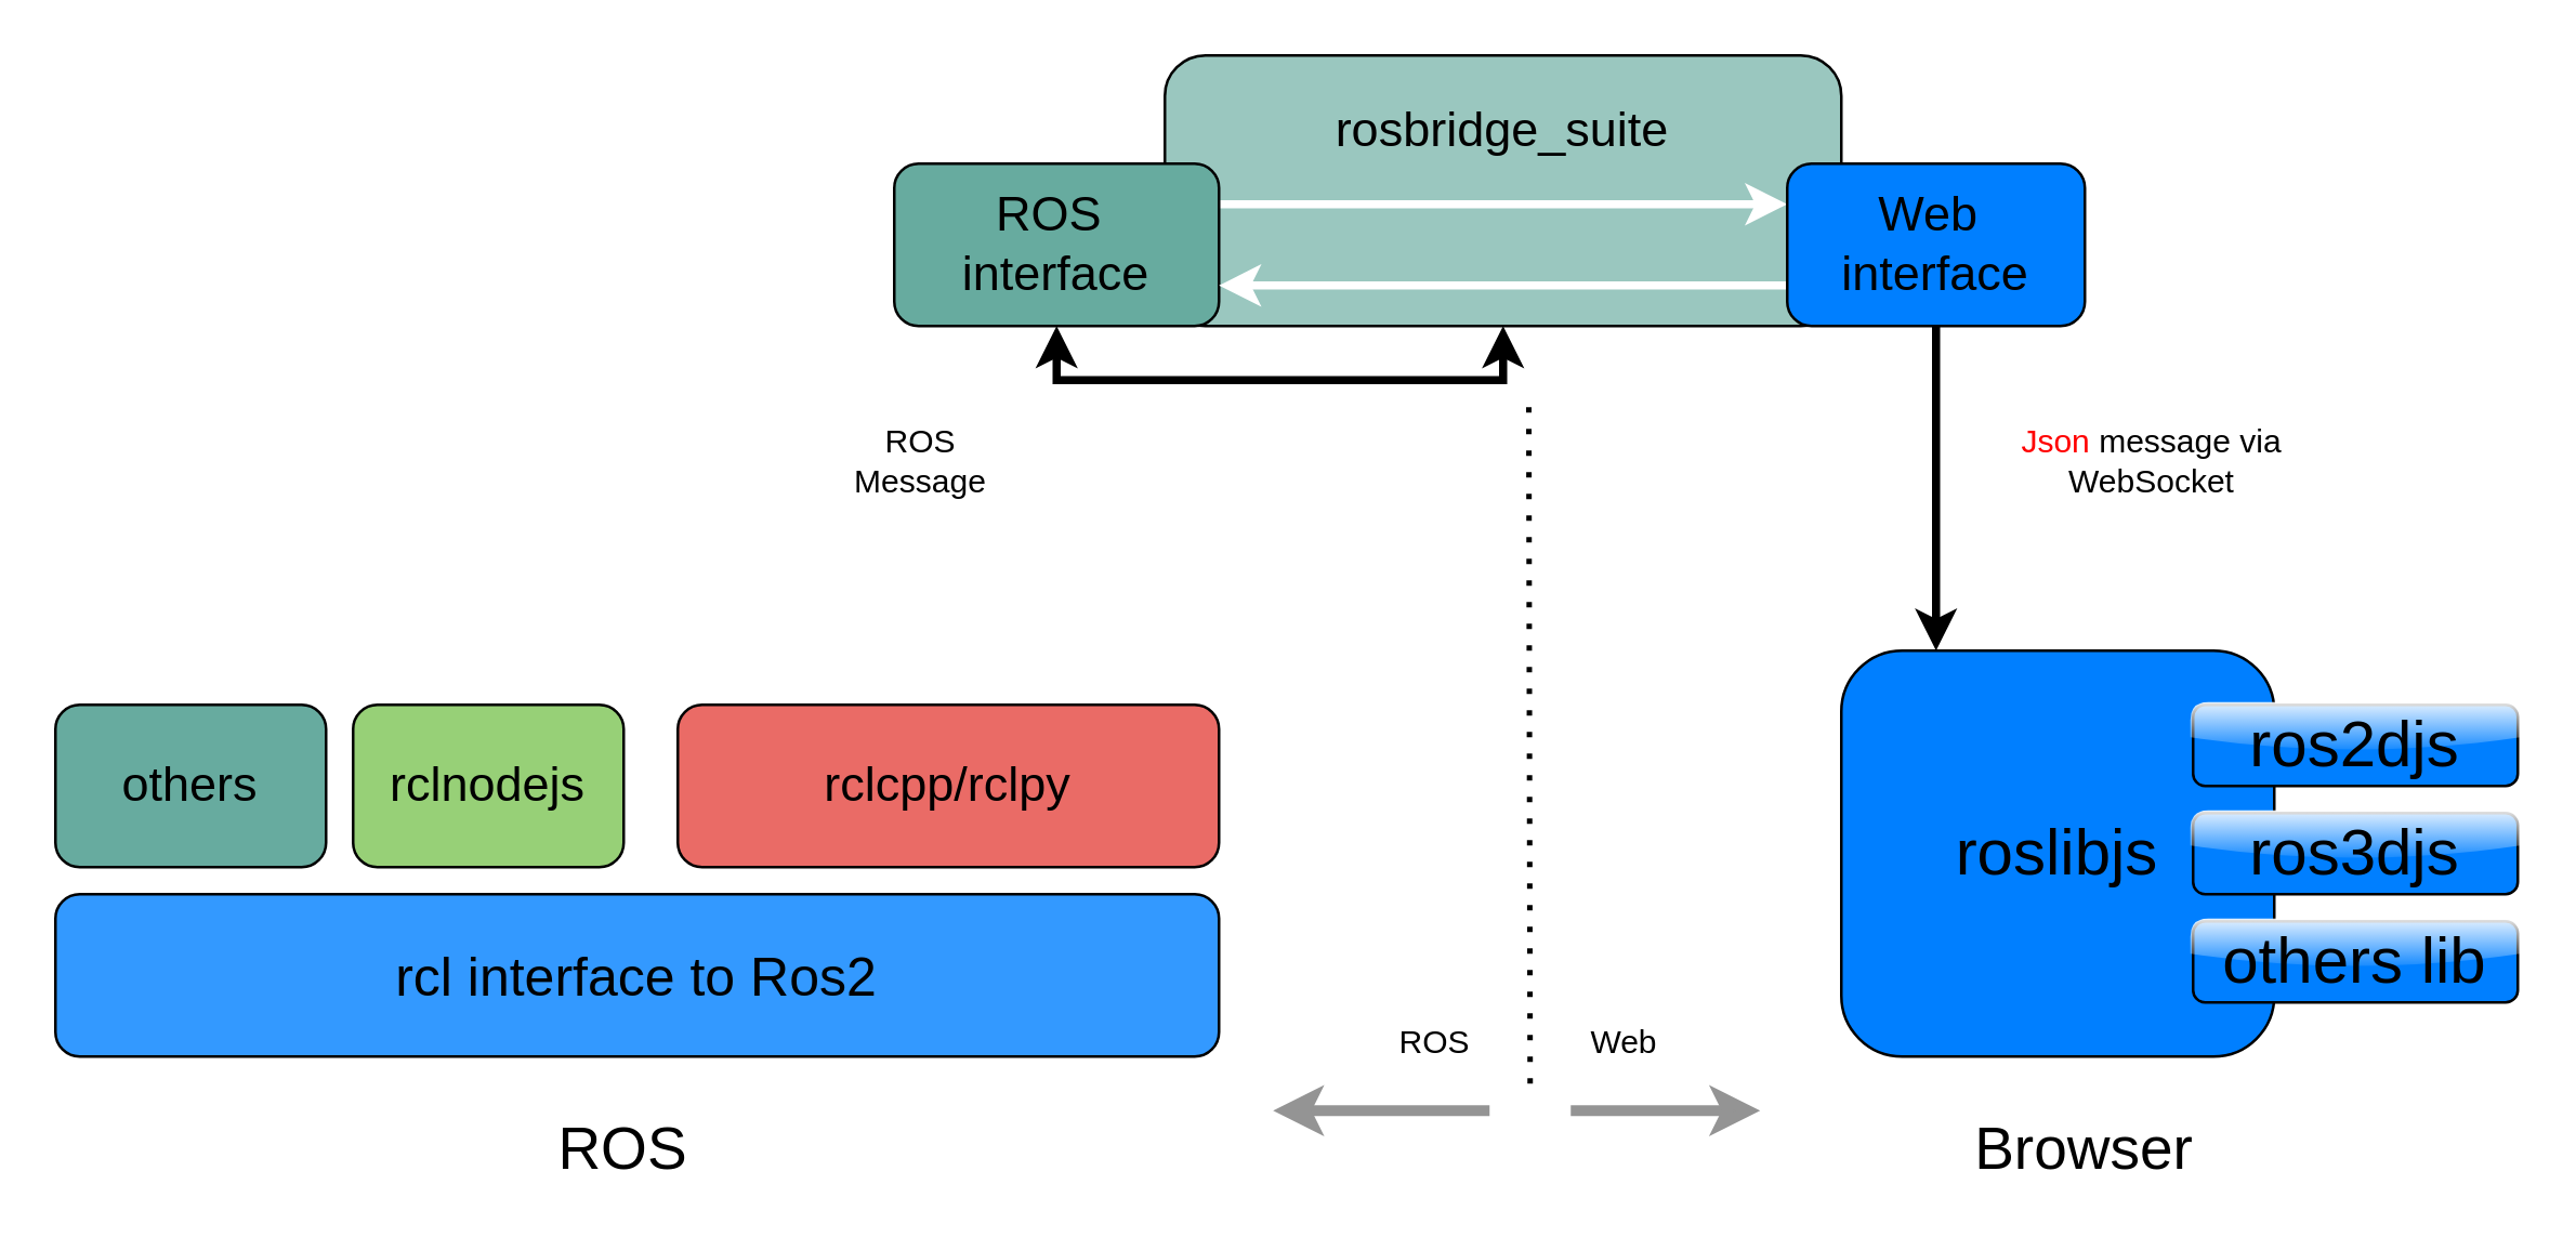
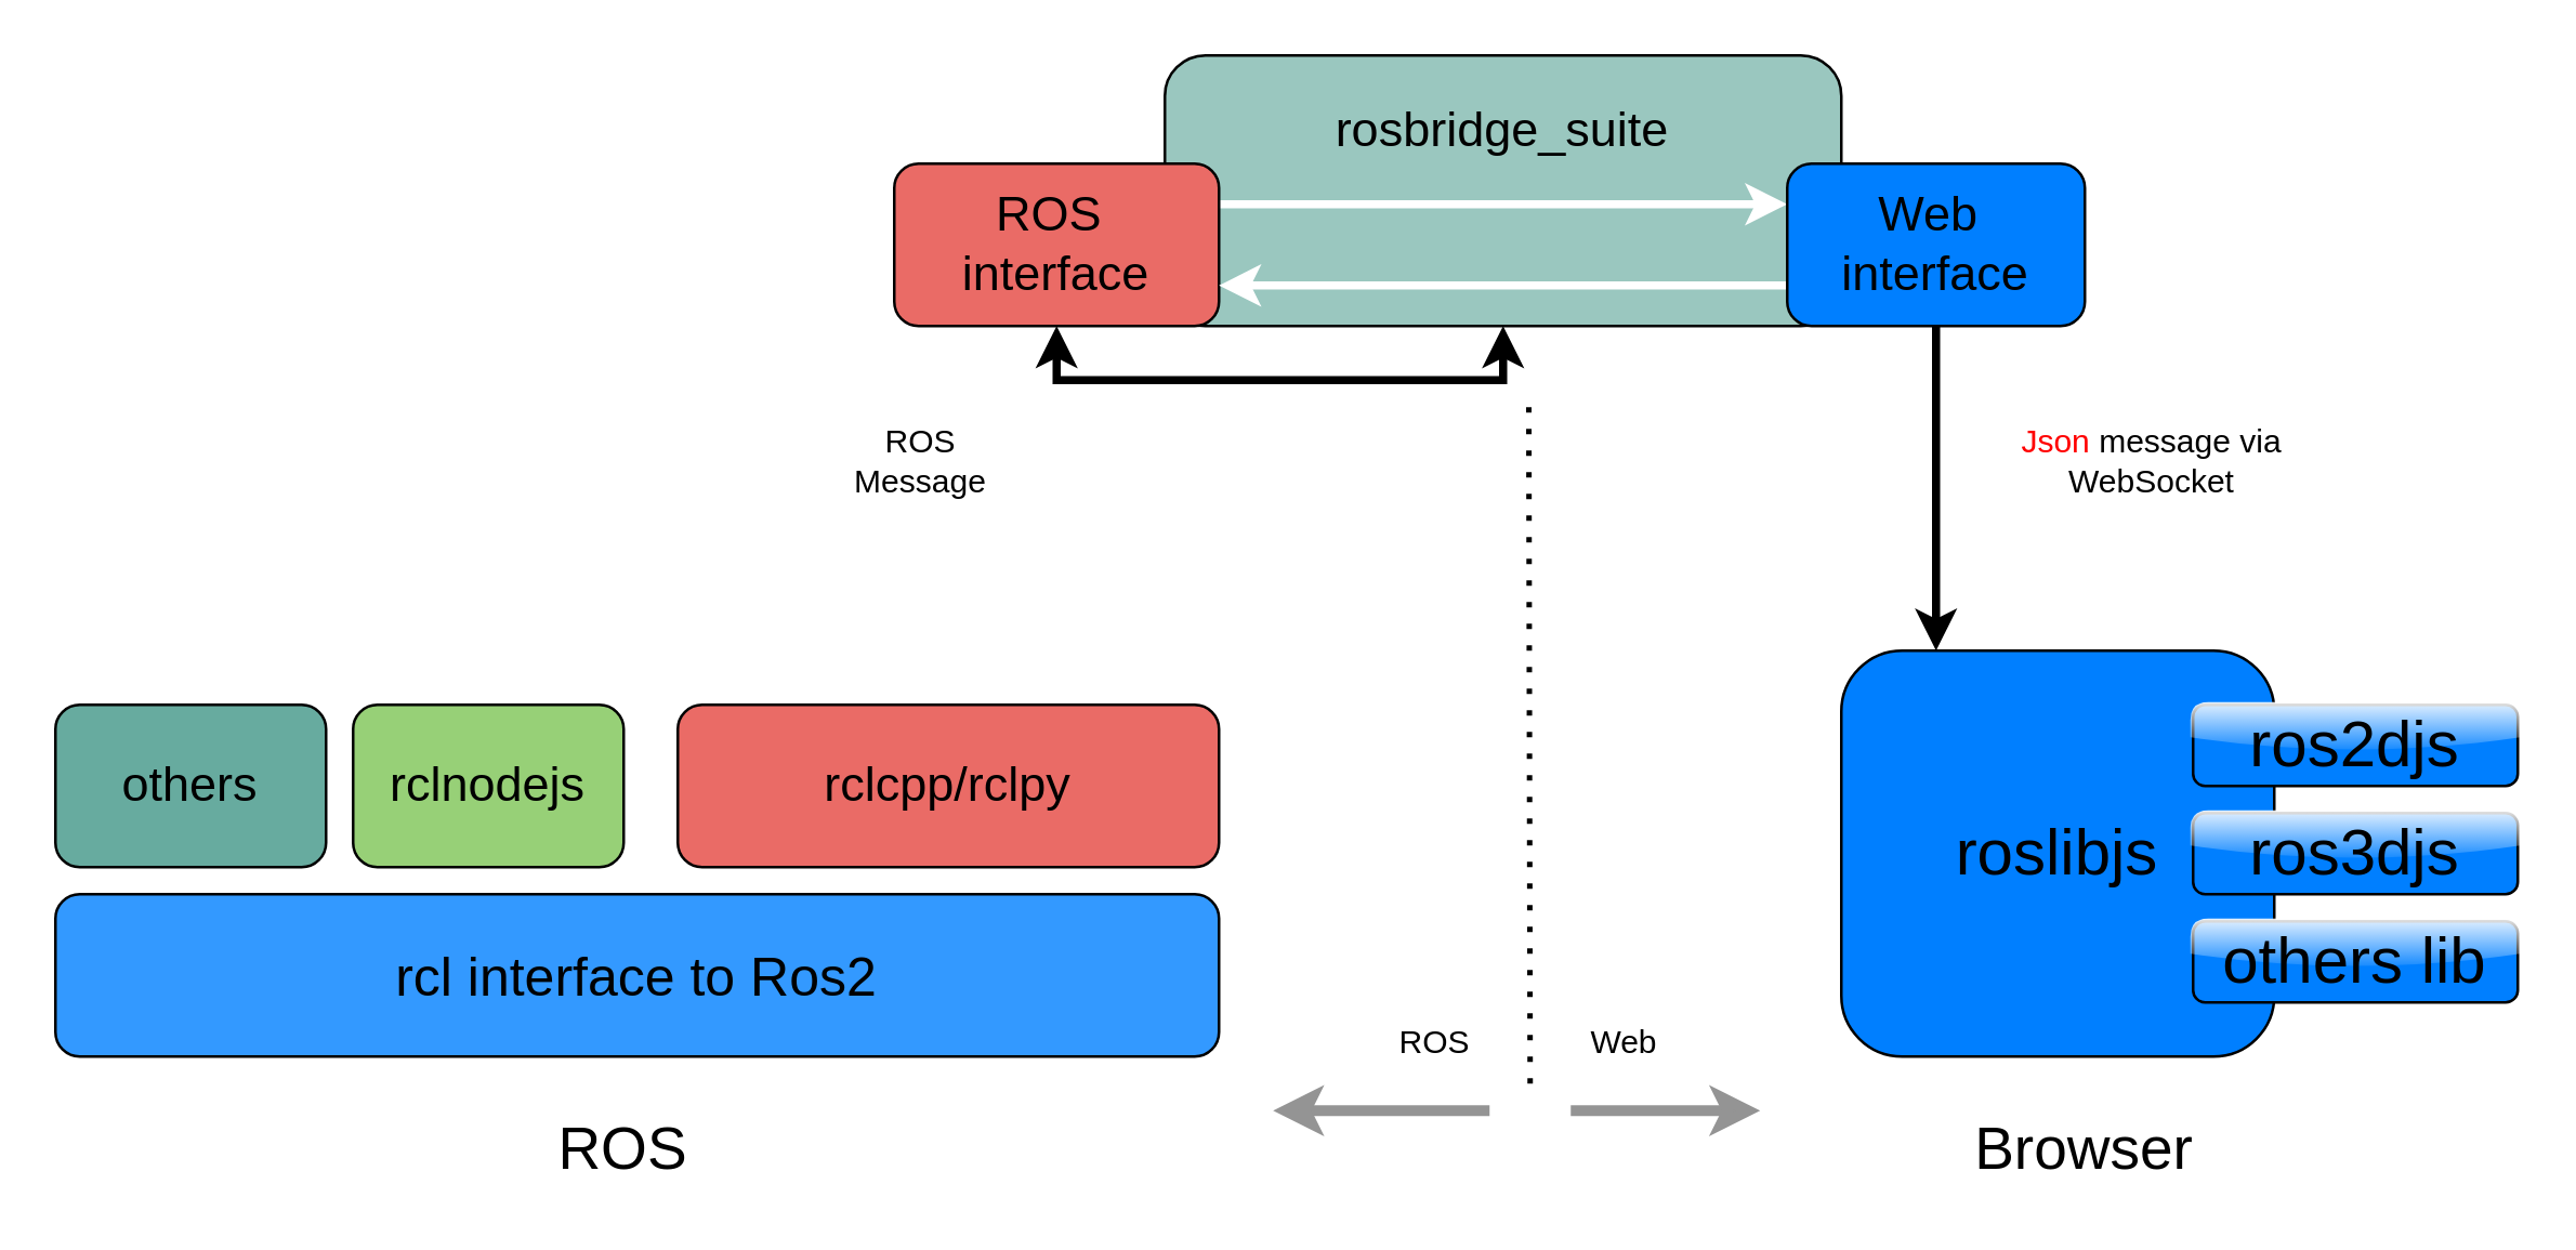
- <mxCell id="8" value="ROS&amp;nbsp;&lt;div&gt;interface&lt;/div&gt;" style="rounded=1;whiteSpace=wrap;html=1;fontSize=18;fillColor=#67ab9f;movable=0;resizable=0;rotatable=0;deletable=0;editable=0;locked=1;connectable=0;" vertex="1" parent="1"><mxGeometry x="330" y="60" width="120" height="60" as="geometry" /></mxCell>
+ <mxCell id="8" value="ROS&amp;nbsp;&lt;div&gt;interface&lt;/div&gt;" style="rounded=1;whiteSpace=wrap;html=1;fontSize=18;fillColor=#EA6B66;movable=0;resizable=0;rotatable=0;deletable=0;editable=0;locked=1;connectable=0;" vertex="1" parent="1"><mxGeometry x="330" y="60" width="120" height="60" as="geometry" /></mxCell>
